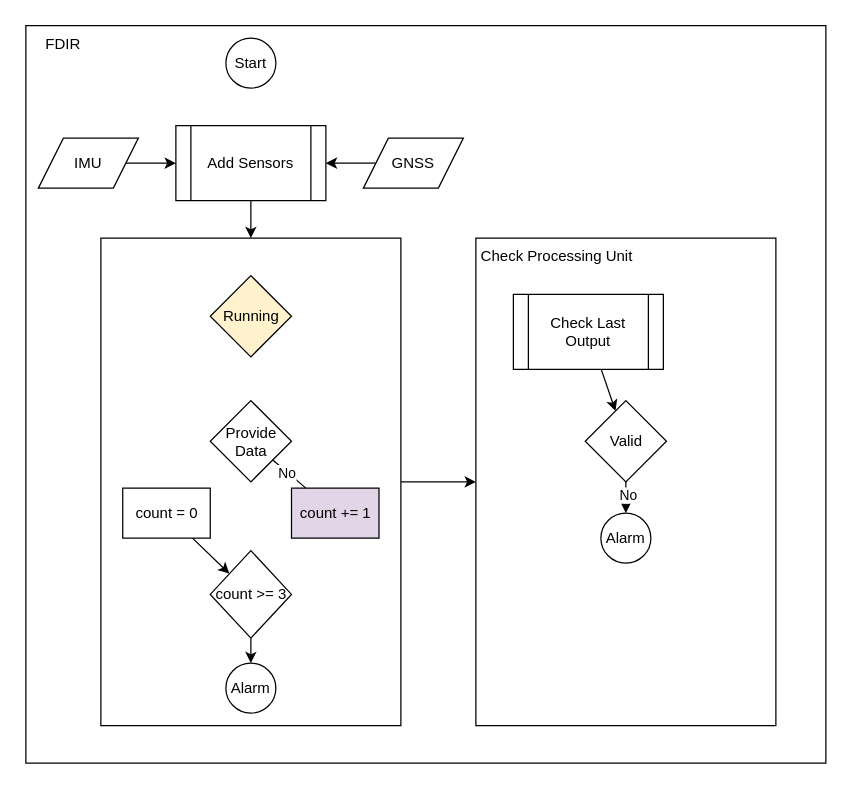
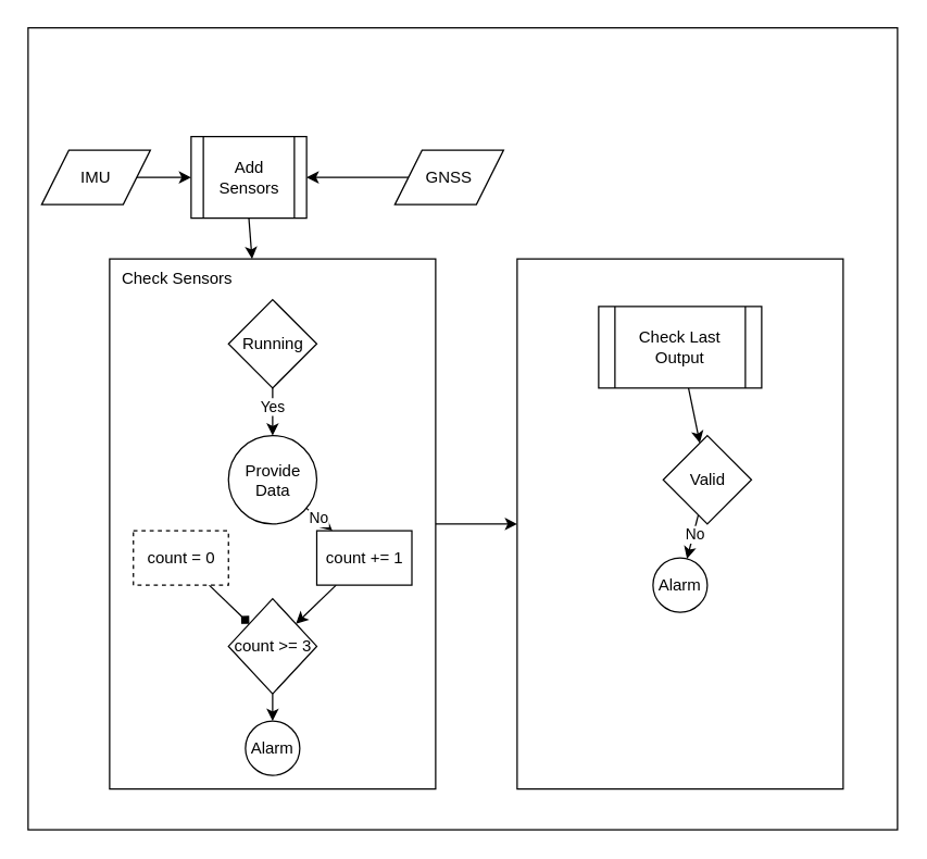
- <mxCell id="10" value="FDIR" style="text;html=1;align=center;verticalAlign=middle;whiteSpace=wrap;rounded=0;" parent="1" vertex="1"><mxGeometry x="20" y="20" width="60" height="30" as="geometry" /></mxCell>
- <mxCell id="7" value="Start" style="ellipse;whiteSpace=wrap;html=1;aspect=fixed;" parent="1" vertex="1"><mxGeometry x="180" y="30" width="40" height="40" as="geometry" /></mxCell>
- <mxCell id="6" value="Add Sensors" style="shape=process;whiteSpace=wrap;html=1;backgroundOutline=1;" parent="1" vertex="1"><mxGeometry x="140" y="100" width="120" height="60" as="geometry" /></mxCell>
+ <mxCell id="6" value="Add Sensors" style="shape=process;whiteSpace=wrap;html=1;backgroundOutline=1;" parent="1" vertex="1"><mxGeometry x="140" y="100" width="85" height="60" as="geometry" /></mxCell>
+ <mxCell id="19" value="Check Sensors" style="text;html=1;align=center;verticalAlign=middle;whiteSpace=wrap;rounded=0;" vertex="1" parent="1"><mxGeometry x="80" y="190" width="100" height="30" as="geometry" /></mxCell>
- <mxCell id="28" value="Check Processing Unit" style="text;html=1;align=center;verticalAlign=middle;whiteSpace=wrap;rounded=0;" vertex="1" parent="1"><mxGeometry x="380" y="190" width="130" height="30" as="geometry" /></mxCell>
- <mxCell id="15" value="Running" style="rhombus;whiteSpace=wrap;html=1;fillColor=#fff2cc;" vertex="1" parent="1"><mxGeometry x="167.5" y="220" width="65" height="65" as="geometry" /></mxCell>
+ <mxCell id="15" value="Running" style="rhombus;whiteSpace=wrap;html=1;" vertex="1" parent="1"><mxGeometry x="167.5" y="220" width="65" height="65" as="geometry" /></mxCell>
- <mxCell id="30" value="Check Last Output" style="shape=process;whiteSpace=wrap;html=1;backgroundOutline=1;" vertex="1" parent="1"><mxGeometry x="410" y="235" width="120" height="60" as="geometry" /></mxCell>
+ <mxCell id="30" value="Check Last Output" style="shape=process;whiteSpace=wrap;html=1;backgroundOutline=1;" vertex="1" parent="1"><mxGeometry x="440" y="225" width="120" height="60" as="geometry" /></mxCell>
+ <mxCell id="13" value="" style="edgeStyle=none;html=1;" edge="1" parent="1" source="15" target="18"><mxGeometry relative="1" as="geometry" /></mxCell>
+ <mxCell id="14" value="Yes" style="edgeLabel;html=1;align=center;verticalAlign=middle;resizable=0;points=[];" vertex="1" connectable="0" parent="13"><mxGeometry x="-0.28" y="-1" relative="1" as="geometry"><mxPoint as="offset" /></mxGeometry></mxCell>
- <mxCell id="18" value="Provide&lt;div&gt;Data&lt;/div&gt;" style="rhombus;whiteSpace=wrap;html=1;" vertex="1" parent="1"><mxGeometry x="167.5" y="320" width="65" height="65" as="geometry" /></mxCell>
+ <mxCell id="18" value="Provide&lt;div&gt;Data&lt;/div&gt;" style="ellipse;whiteSpace=wrap;html=1;" vertex="1" parent="1"><mxGeometry x="167.5" y="320" width="65" height="65" as="geometry" /></mxCell>
- <mxCell id="33" value="Valid" style="rhombus;whiteSpace=wrap;html=1;" vertex="1" parent="1"><mxGeometry x="467.5" y="320" width="65" height="65" as="geometry" /></mxCell>
+ <mxCell id="33" value="Valid" style="rhombus;whiteSpace=wrap;html=1;" vertex="1" parent="1"><mxGeometry x="487.5" y="320" width="65" height="65" as="geometry" /></mxCell>
- <mxCell id="16" value="" style="edgeStyle=none;html=1;endArrow=none;" edge="1" parent="1" source="18" target="23"><mxGeometry relative="1" as="geometry" /></mxCell>
+ <mxCell id="16" value="" style="edgeStyle=none;html=1;" edge="1" parent="1" source="18" target="23"><mxGeometry relative="1" as="geometry" /></mxCell>
- <mxCell id="21" value="count = 0" style="rounded=0;whiteSpace=wrap;html=1;" vertex="1" parent="1"><mxGeometry x="97.5" y="390" width="70" height="40" as="geometry" /></mxCell>
+ <mxCell id="21" value="count = 0" style="rounded=0;whiteSpace=wrap;html=1;dashed=1;" vertex="1" parent="1"><mxGeometry x="97.5" y="390" width="70" height="40" as="geometry" /></mxCell>
- <mxCell id="23" value="count += 1" style="rounded=0;whiteSpace=wrap;html=1;fillColor=#e1d5e7;" vertex="1" parent="1"><mxGeometry x="232.5" y="390" width="70" height="40" as="geometry" /></mxCell>
+ <mxCell id="23" value="count += 1" style="rounded=0;whiteSpace=wrap;html=1;" vertex="1" parent="1"><mxGeometry x="232.5" y="390" width="70" height="40" as="geometry" /></mxCell>
+ <mxCell id="22" value="" style="edgeStyle=none;html=1;" edge="1" parent="1" source="23" target="25"><mxGeometry relative="1" as="geometry" /></mxCell>
- <mxCell id="20" value="" style="edgeStyle=none;html=1;" edge="1" parent="1" source="21" target="25"><mxGeometry relative="1" as="geometry" /></mxCell>
+ <mxCell id="20" value="" style="edgeStyle=none;html=1;endArrow=diamond;" edge="1" parent="1" source="21" target="25"><mxGeometry relative="1" as="geometry" /></mxCell>
